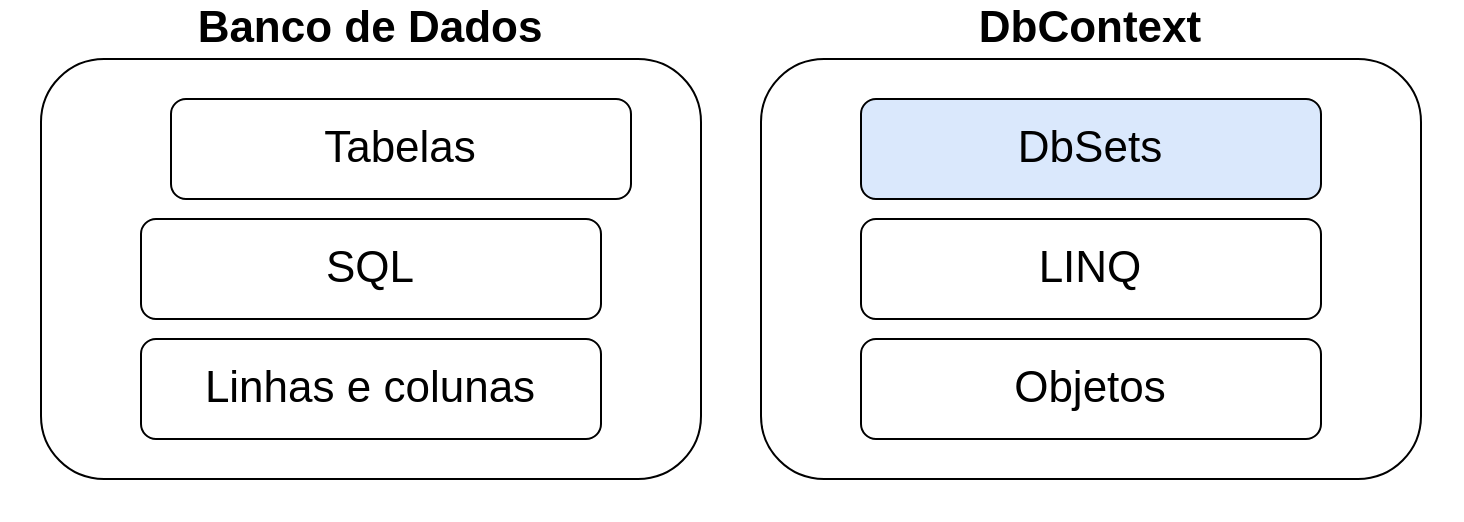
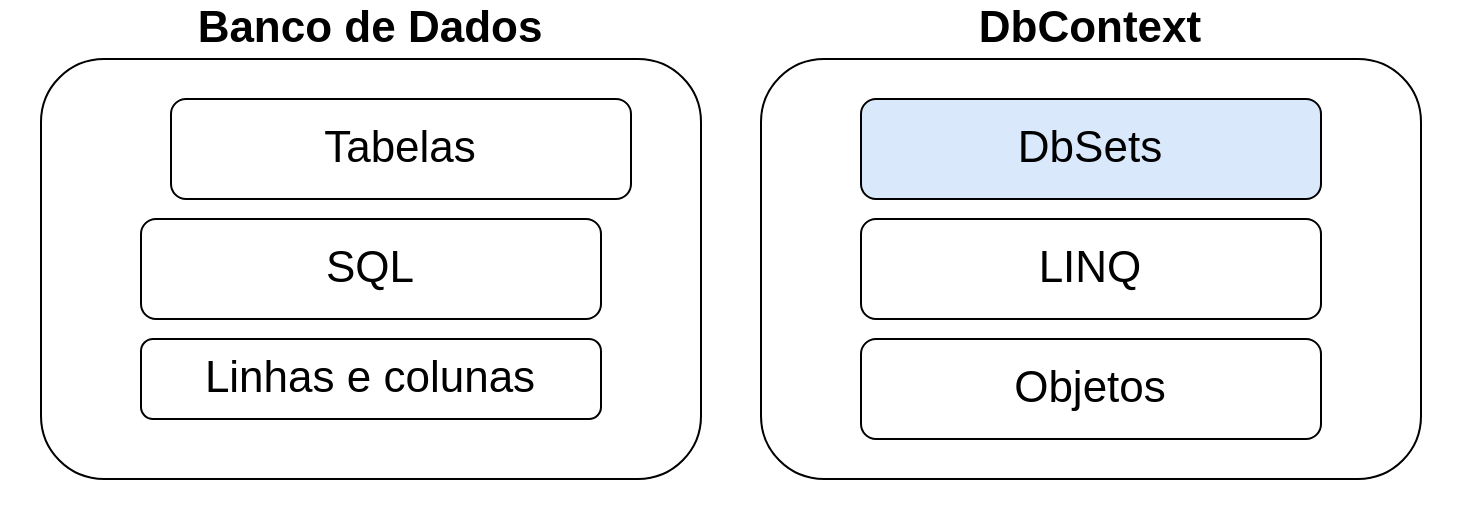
- <mxCell id="5" value="Linhas e colunas" style="rounded=1;whiteSpace=wrap;html=1;fontSize=22;verticalAlign=middle;" parent="1" vertex="1"><mxGeometry x="70" y="160" width="230" height="50" as="geometry" /></mxCell>
+ <mxCell id="5" value="Linhas e colunas" style="rounded=1;whiteSpace=wrap;html=1;fontSize=22;verticalAlign=middle;" parent="1" vertex="1"><mxGeometry x="70" y="160" width="230" height="40" as="geometry" /></mxCell>
